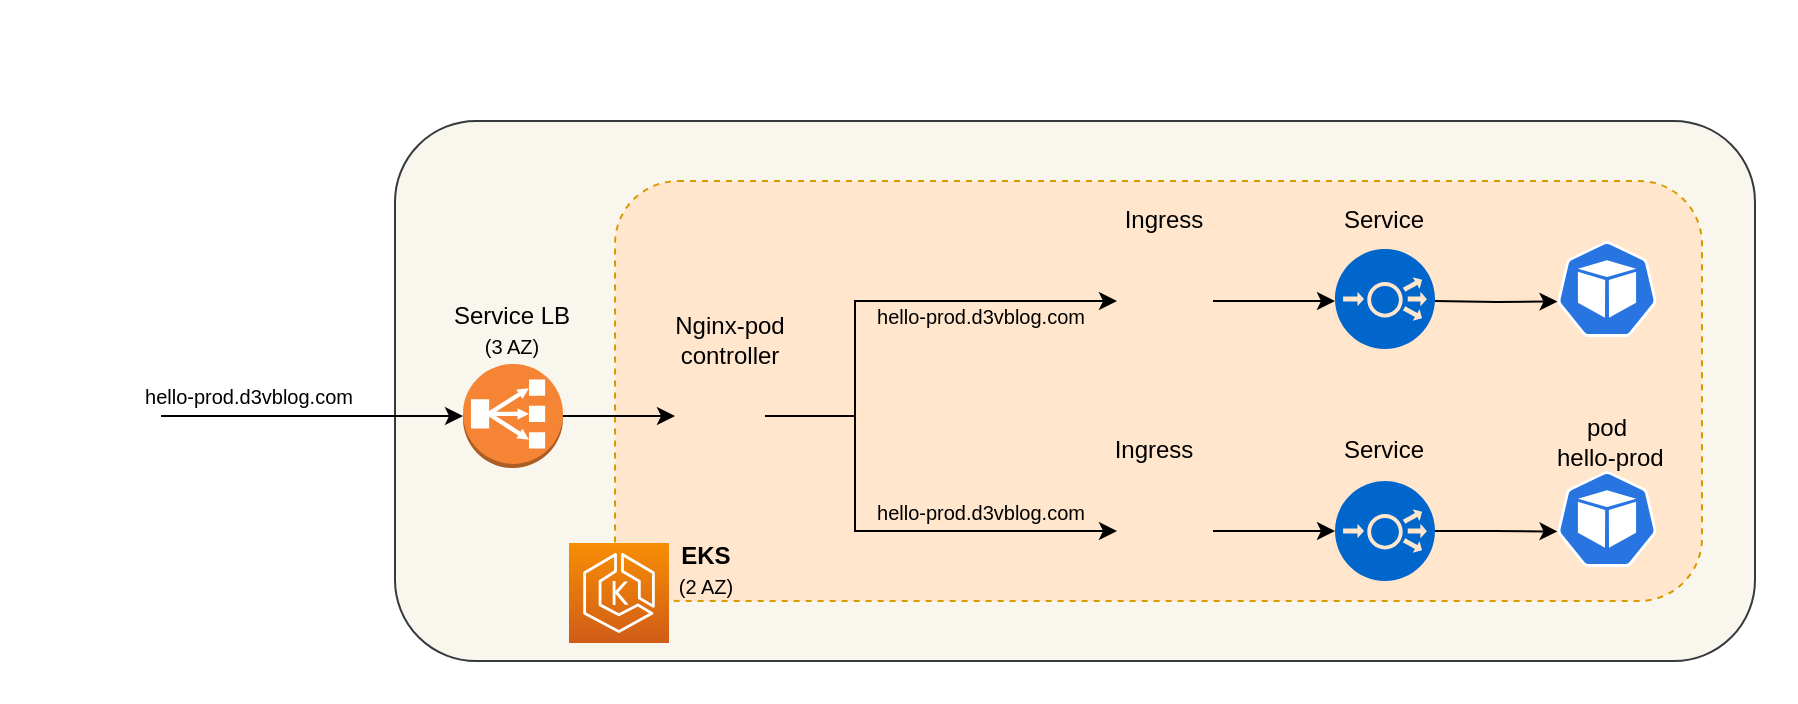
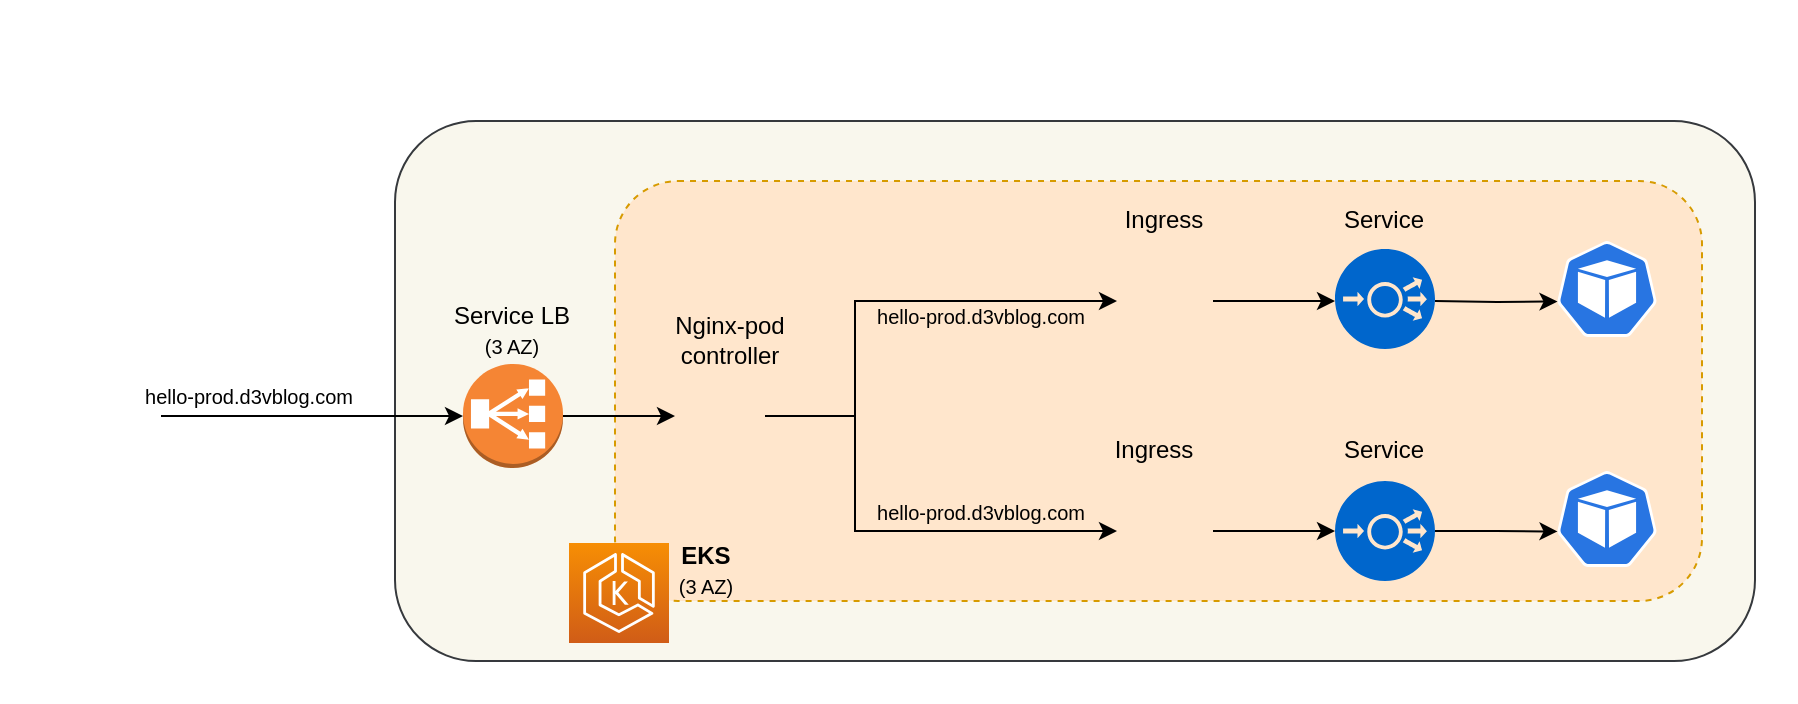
- <mxCell id="19" value="pod&lt;br&gt;&amp;nbsp;hello-prod" style="text;html=1;strokeColor=none;fillColor=none;align=center;verticalAlign=middle;whiteSpace=wrap;rounded=0;" vertex="1" parent="1"><mxGeometry x="755.5" y="211" width="95" height="20" as="geometry" /></mxCell>
- <mxCell id="30" value="&lt;b&gt;EKS&lt;/b&gt;&lt;br&gt;&lt;font style=&quot;font-size: 10px&quot;&gt;(2 AZ)&lt;/font&gt;" style="text;html=1;strokeColor=none;fillColor=none;align=center;verticalAlign=middle;whiteSpace=wrap;rounded=0;" vertex="1" parent="1"><mxGeometry x="312.5" y="275" width="80" height="20" as="geometry" /></mxCell>
+ <mxCell id="30" value="&lt;b&gt;EKS&lt;/b&gt;&lt;br&gt;&lt;font style=&quot;font-size: 10px&quot;&gt;(3 AZ)&lt;/font&gt;" style="text;html=1;strokeColor=none;fillColor=none;align=center;verticalAlign=middle;whiteSpace=wrap;rounded=0;" vertex="1" parent="1"><mxGeometry x="312.5" y="275" width="80" height="20" as="geometry" /></mxCell>
